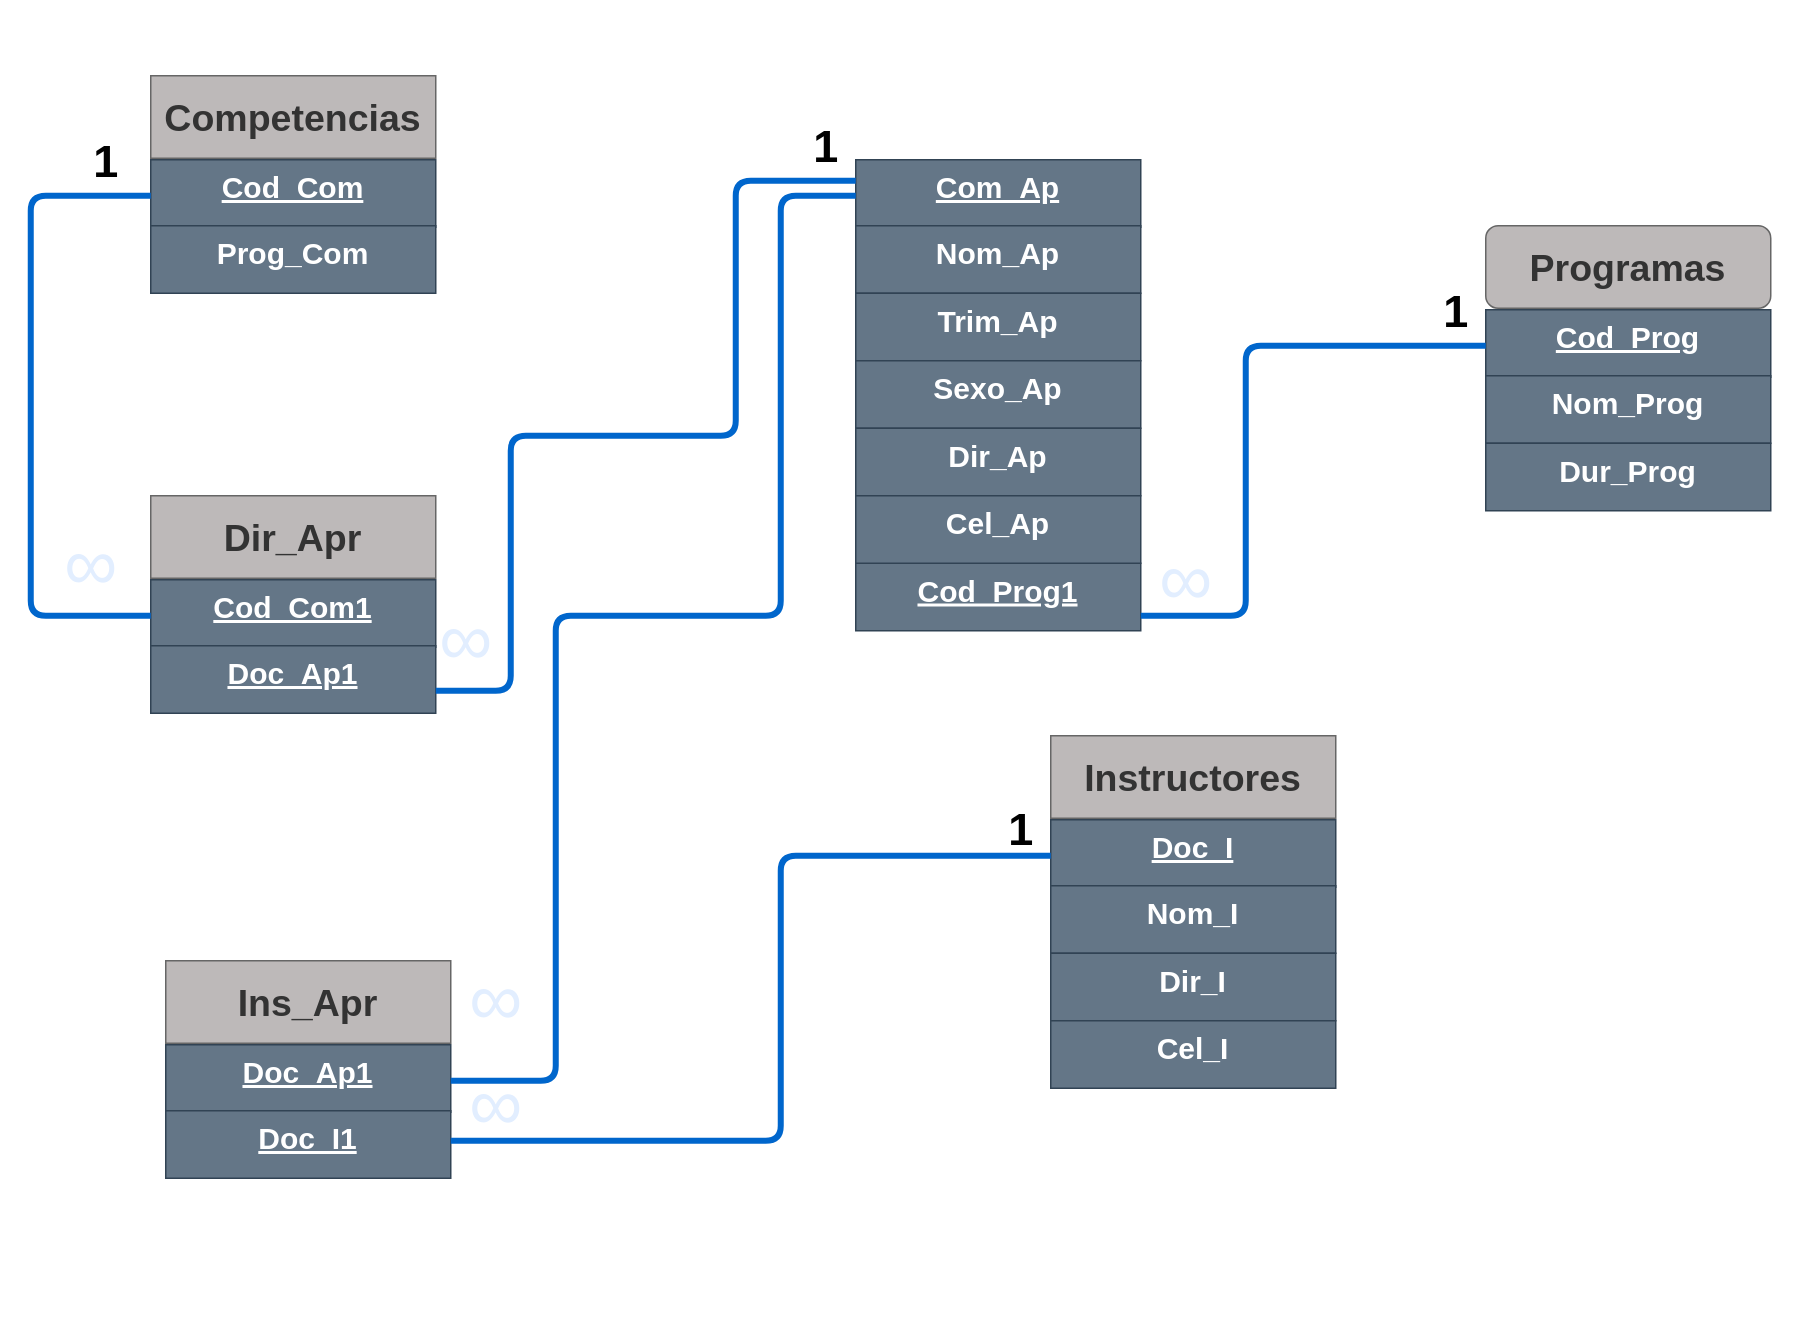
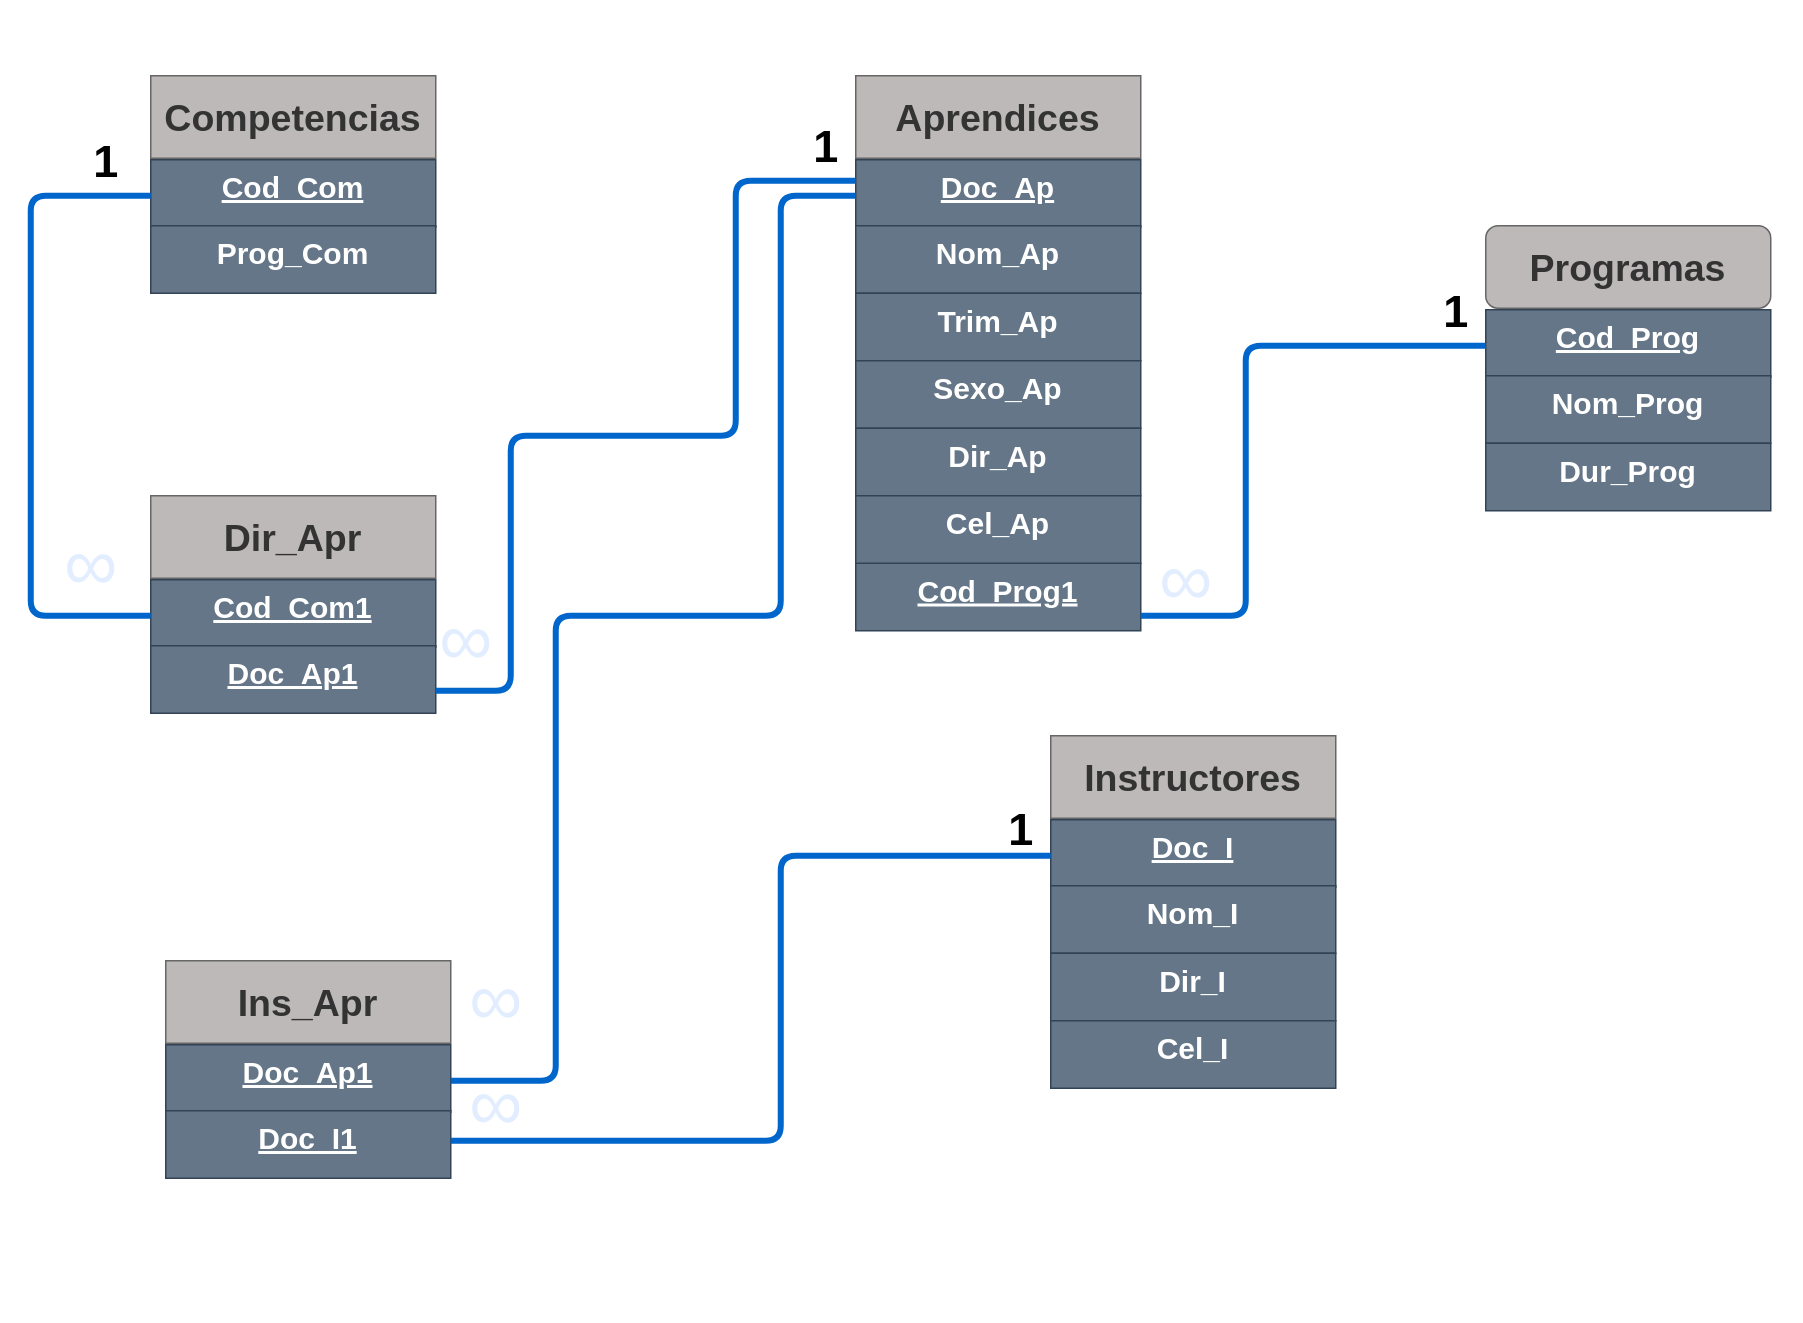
+ <mxCell id="13" value="&lt;h1&gt;&lt;font style=&quot;font-size: 25px;&quot;&gt;Aprendices&lt;/font&gt;&lt;/h1&gt;" style="rounded=0;whiteSpace=wrap;html=1;container=0;fillColor=#BDB9B9;strokeColor=#666666;fontColor=#333333;" vertex="1" parent="11"><mxGeometry width="190" height="55" as="geometry" /></mxCell>
- <mxCell id="12" value="Com_Ap" style="group;fillColor=#647687;fontColor=#ffffff;strokeColor=#314354;container=0;fontStyle=5;fontSize=20;" vertex="1" connectable="0" parent="11"><mxGeometry y="56" width="190" height="45" as="geometry" /></mxCell>
+ <mxCell id="12" value="Doc_Ap" style="group;fillColor=#647687;fontColor=#ffffff;strokeColor=#314354;container=0;fontStyle=5;fontSize=20;" vertex="1" connectable="0" parent="11"><mxGeometry y="56" width="190" height="45" as="geometry" /></mxCell>
